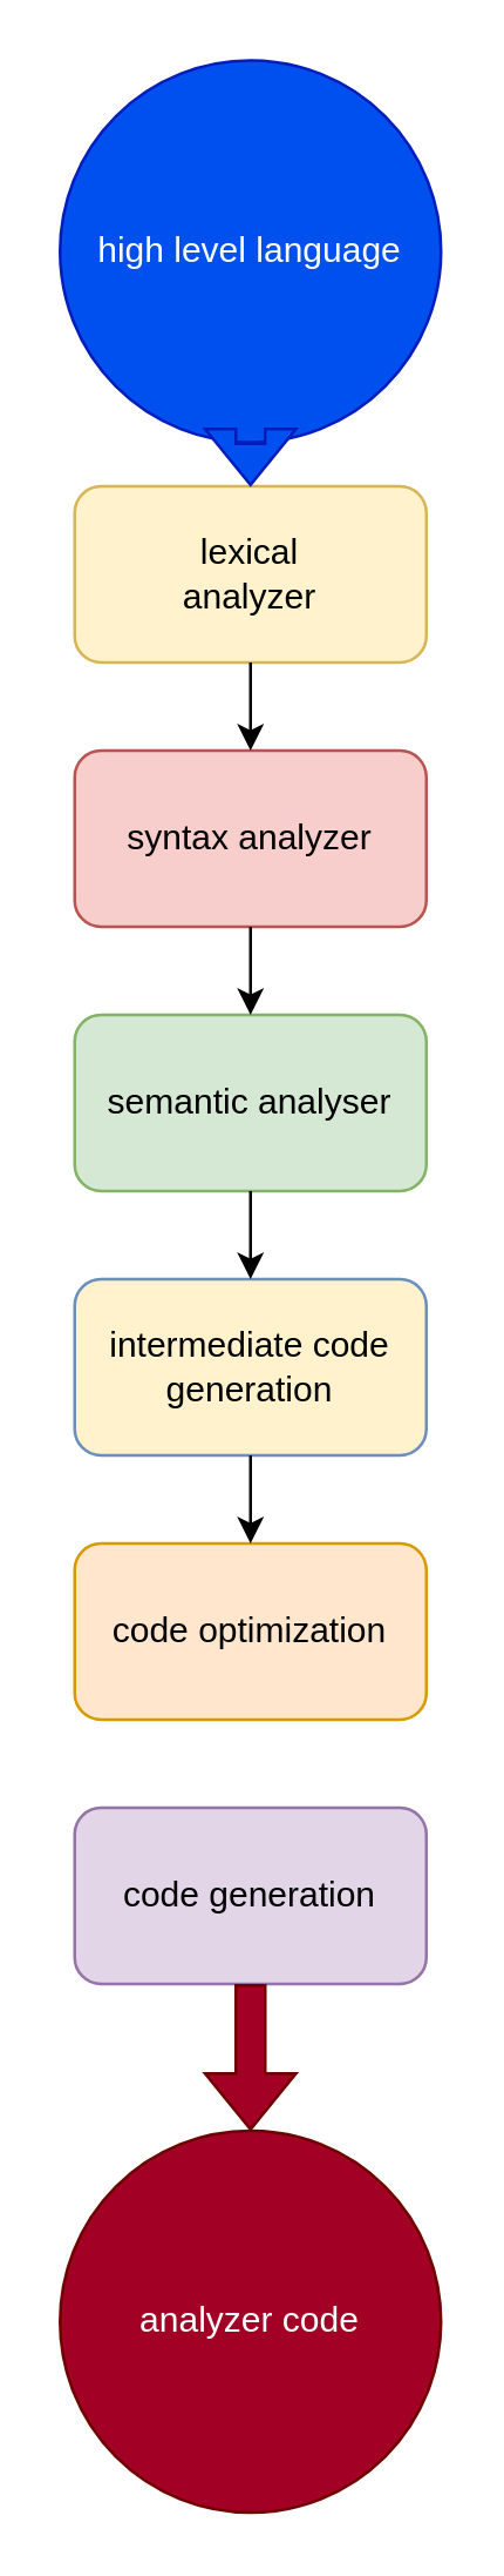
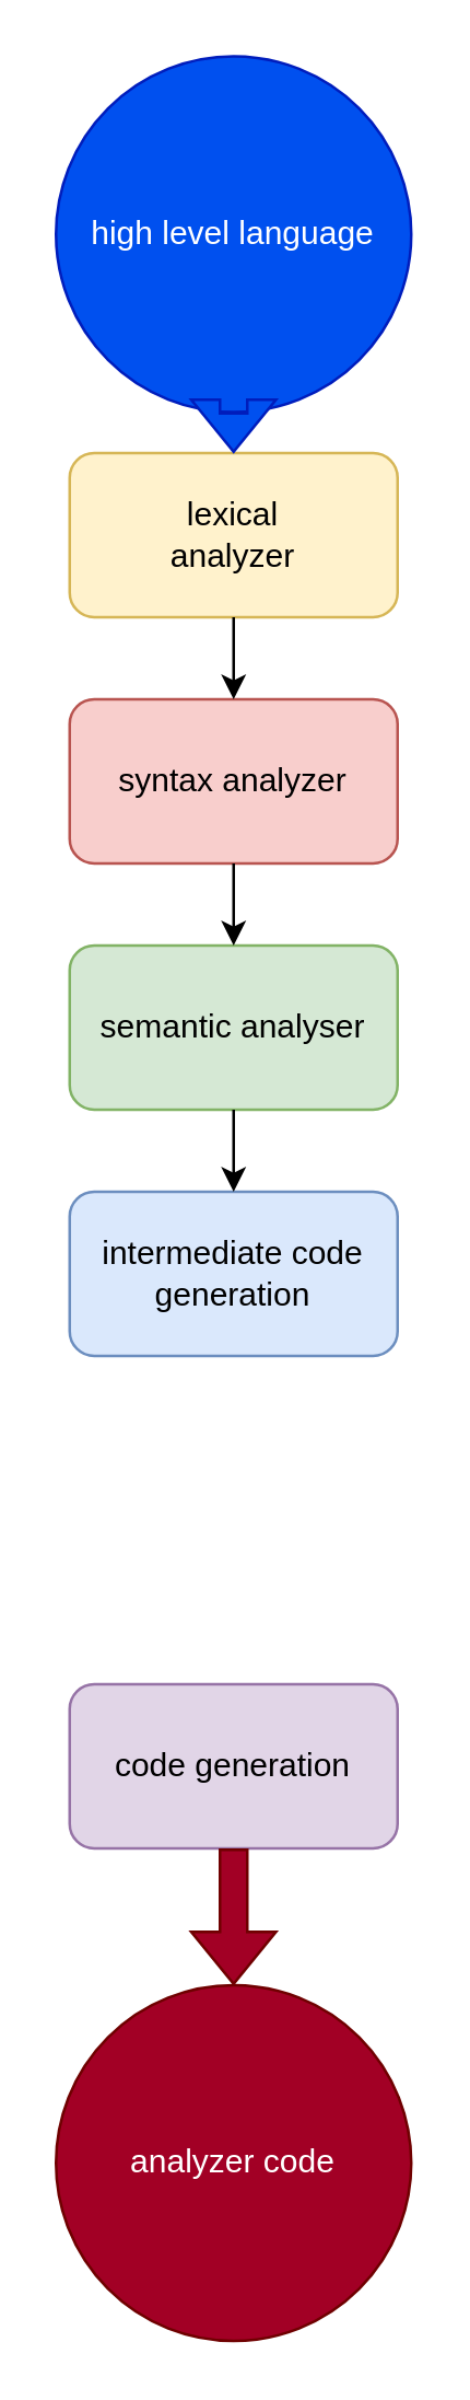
- <mxCell id="5" value="intermediate code generation" style="rounded=1;whiteSpace=wrap;html=1;fillColor=#fff2cc;strokeColor=#6c8ebf;" parent="1" vertex="1"><mxGeometry x="25" y="435" width="120" height="60" as="geometry" /></mxCell>
+ <mxCell id="5" value="intermediate code generation" style="rounded=1;whiteSpace=wrap;html=1;fillColor=#dae8fc;strokeColor=#6c8ebf;" parent="1" vertex="1"><mxGeometry x="25" y="435" width="120" height="60" as="geometry" /></mxCell>
- <mxCell id="11" value="" style="endArrow=classic;html=1;rounded=0;exitX=0.5;exitY=1;exitDx=0;exitDy=0;entryX=0.5;entryY=0;entryDx=0;entryDy=0;" parent="1" source="5" target="6" edge="1"><mxGeometry width="50" height="50" relative="1" as="geometry"><mxPoint x="555" y="375" as="sourcePoint" /><mxPoint x="605" y="325" as="targetPoint" /></mxGeometry></mxCell>
- <mxCell id="6" value="code optimization" style="rounded=1;whiteSpace=wrap;html=1;fillColor=#ffe6cc;strokeColor=#d79b00;" parent="1" vertex="1"><mxGeometry x="25" y="525" width="120" height="60" as="geometry" /></mxCell>
